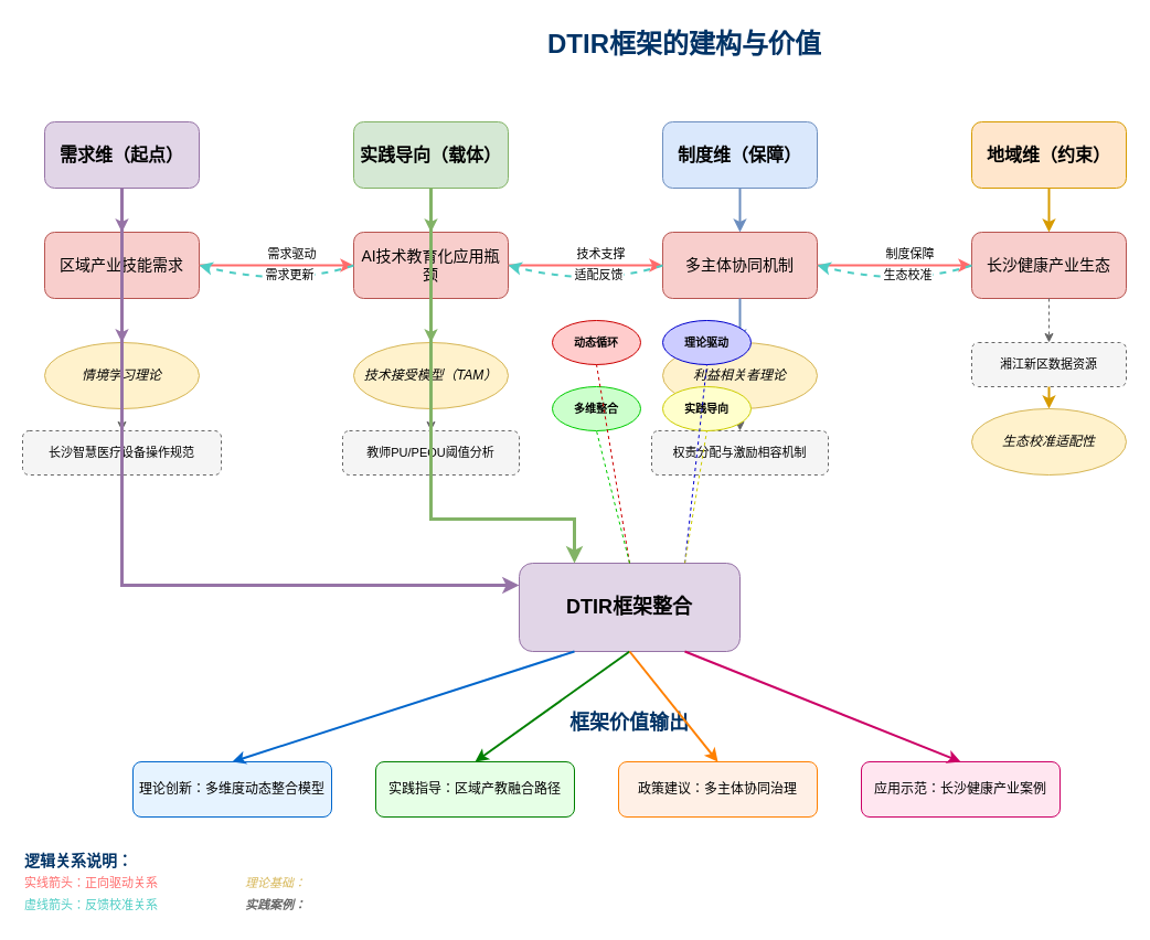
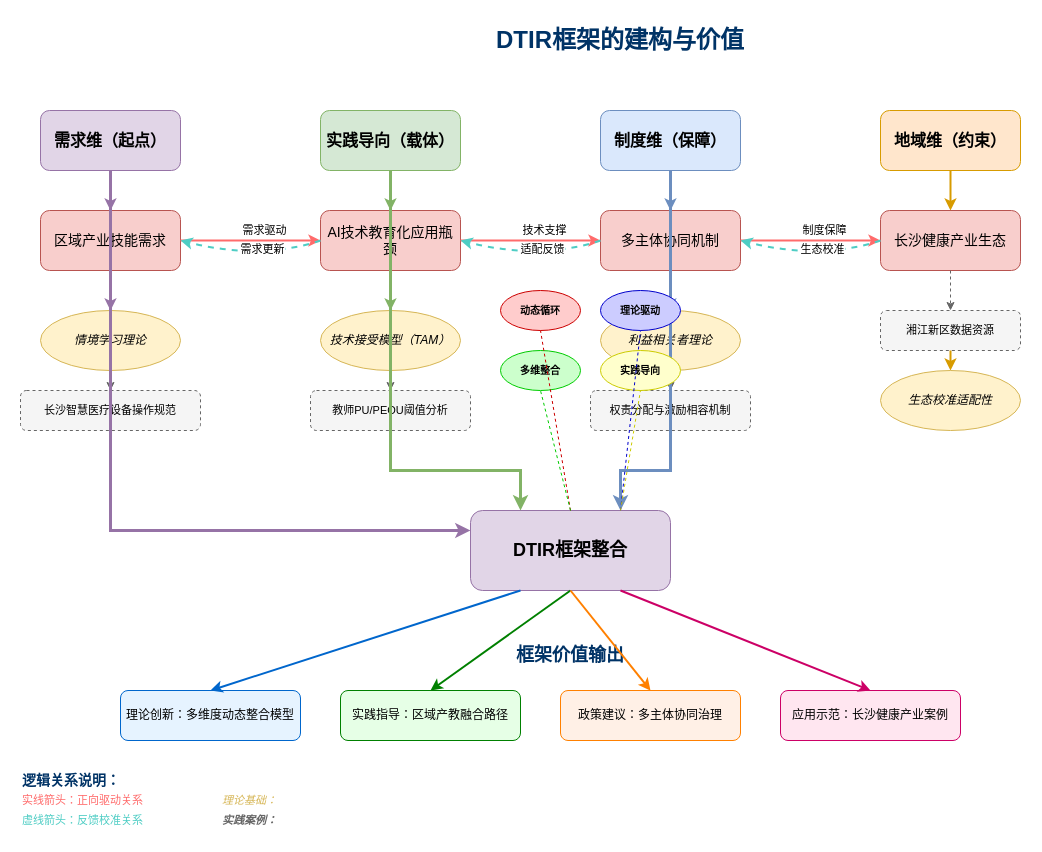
+ <mxCell id="34" value="" style="endArrow=classic;html=1;rounded=0;exitX=0.5;exitY=1;exitDx=0;exitDy=0;entryX=0.75;entryY=0;entryDx=0;entryDy=0;strokeWidth=3;strokeColor=#6c8ebf;" parent="1" source="11" target="19" edge="1"><mxGeometry width="50" height="50" relative="1" as="geometry"><mxPoint x="780" y="390" as="sourcePoint" /><mxPoint x="830" y="340" as="targetPoint" /><Array as="points"><mxPoint x="670" y="470" /><mxPoint x="620" y="470" /></Array></mxGeometry></mxCell>
